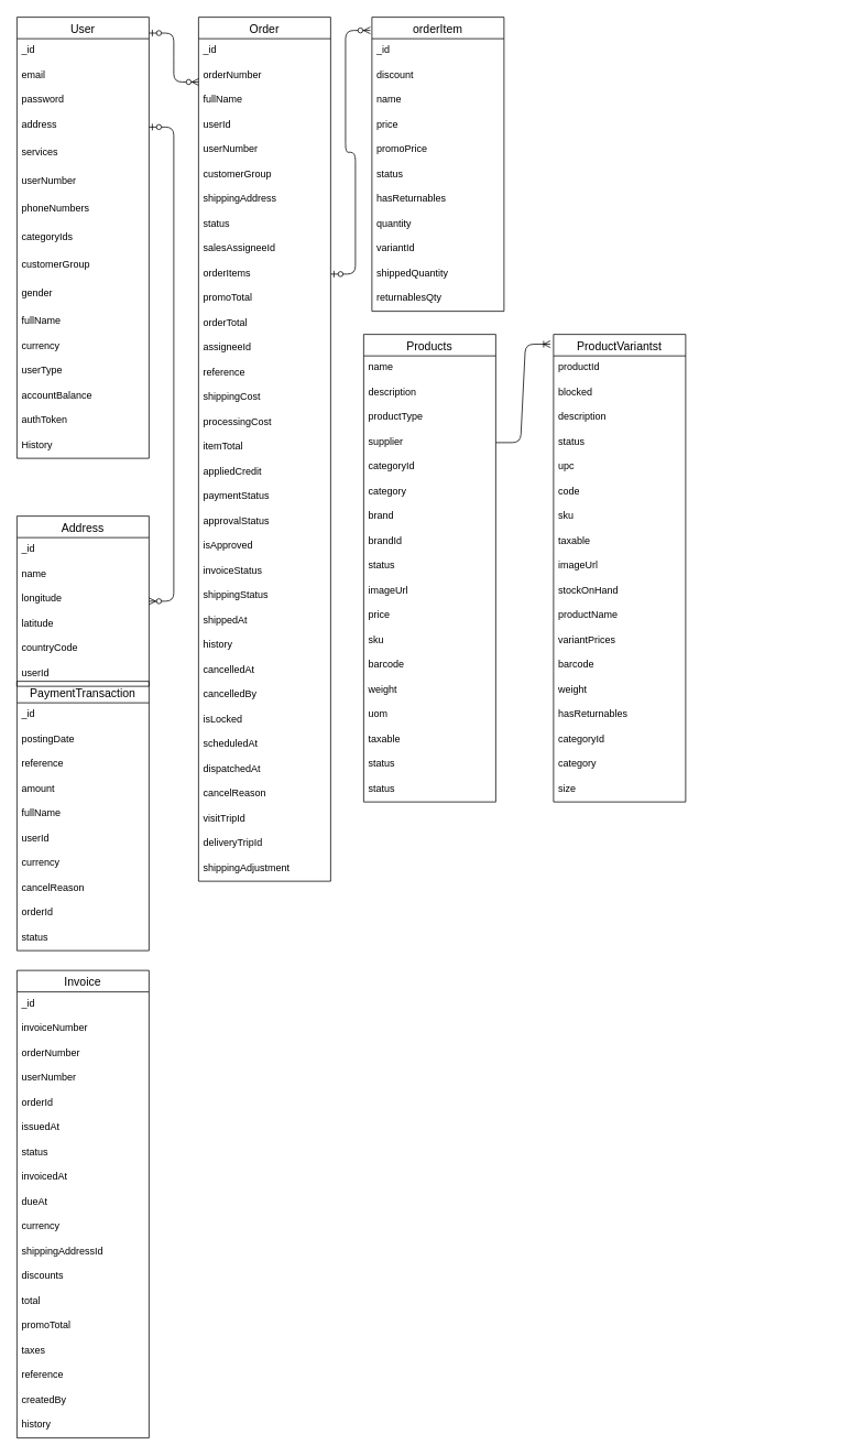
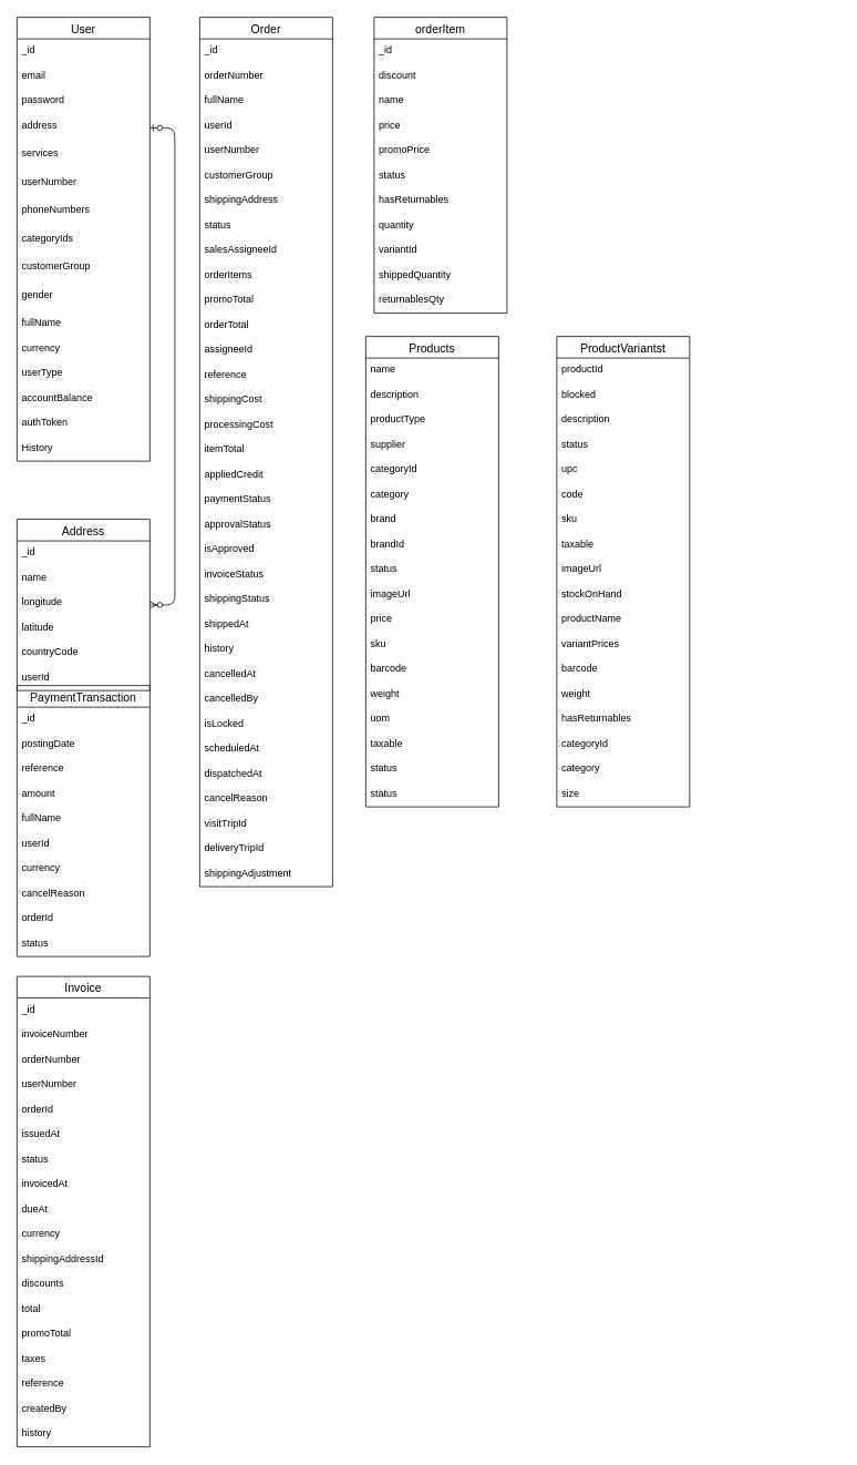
- <mxCell id="23" value="" style="edgeStyle=entityRelationEdgeStyle;fontSize=12;html=1;endArrow=ERzeroToMany;startArrow=ERzeroToOne;strokeColor=#000000;exitX=1;exitY=0.036;exitDx=0;exitDy=0;exitPerimeter=0;entryX=0;entryY=0.075;entryDx=0;entryDy=0;entryPerimeter=0;" edge="1" parent="1" source="6" target="24"><mxGeometry width="100" height="100" relative="1" as="geometry"><mxPoint x="190" y="34" as="sourcePoint" /><mxPoint x="610" y="410.972" as="targetPoint" /></mxGeometry></mxCell>
- <mxCell id="60" value="" style="edgeStyle=entityRelationEdgeStyle;fontSize=12;html=1;endArrow=ERzeroToMany;startArrow=ERzeroToOne;strokeColor=#000000;entryX=-0.012;entryY=0.045;entryDx=0;entryDy=0;entryPerimeter=0;exitX=1;exitY=0.5;exitDx=0;exitDy=0;" edge="1" parent="1" source="34" target="61"><mxGeometry width="100" height="100" relative="1" as="geometry"><mxPoint x="415" y="64" as="sourcePoint" /><mxPoint x="445" y="129.8" as="targetPoint" /></mxGeometry></mxCell>
- <mxCell id="148" value="" style="edgeStyle=entityRelationEdgeStyle;fontSize=12;html=1;endArrow=ERoneToMany;strokeColor=#000000;exitX=1;exitY=0.5;exitDx=0;exitDy=0;entryX=-0.025;entryY=0.021;entryDx=0;entryDy=0;entryPerimeter=0;" edge="1" parent="1" source="77" target="92"><mxGeometry width="100" height="100" relative="1" as="geometry"><mxPoint x="770" y="555" as="sourcePoint" /><mxPoint x="840" y="455" as="targetPoint" /></mxGeometry></mxCell>
